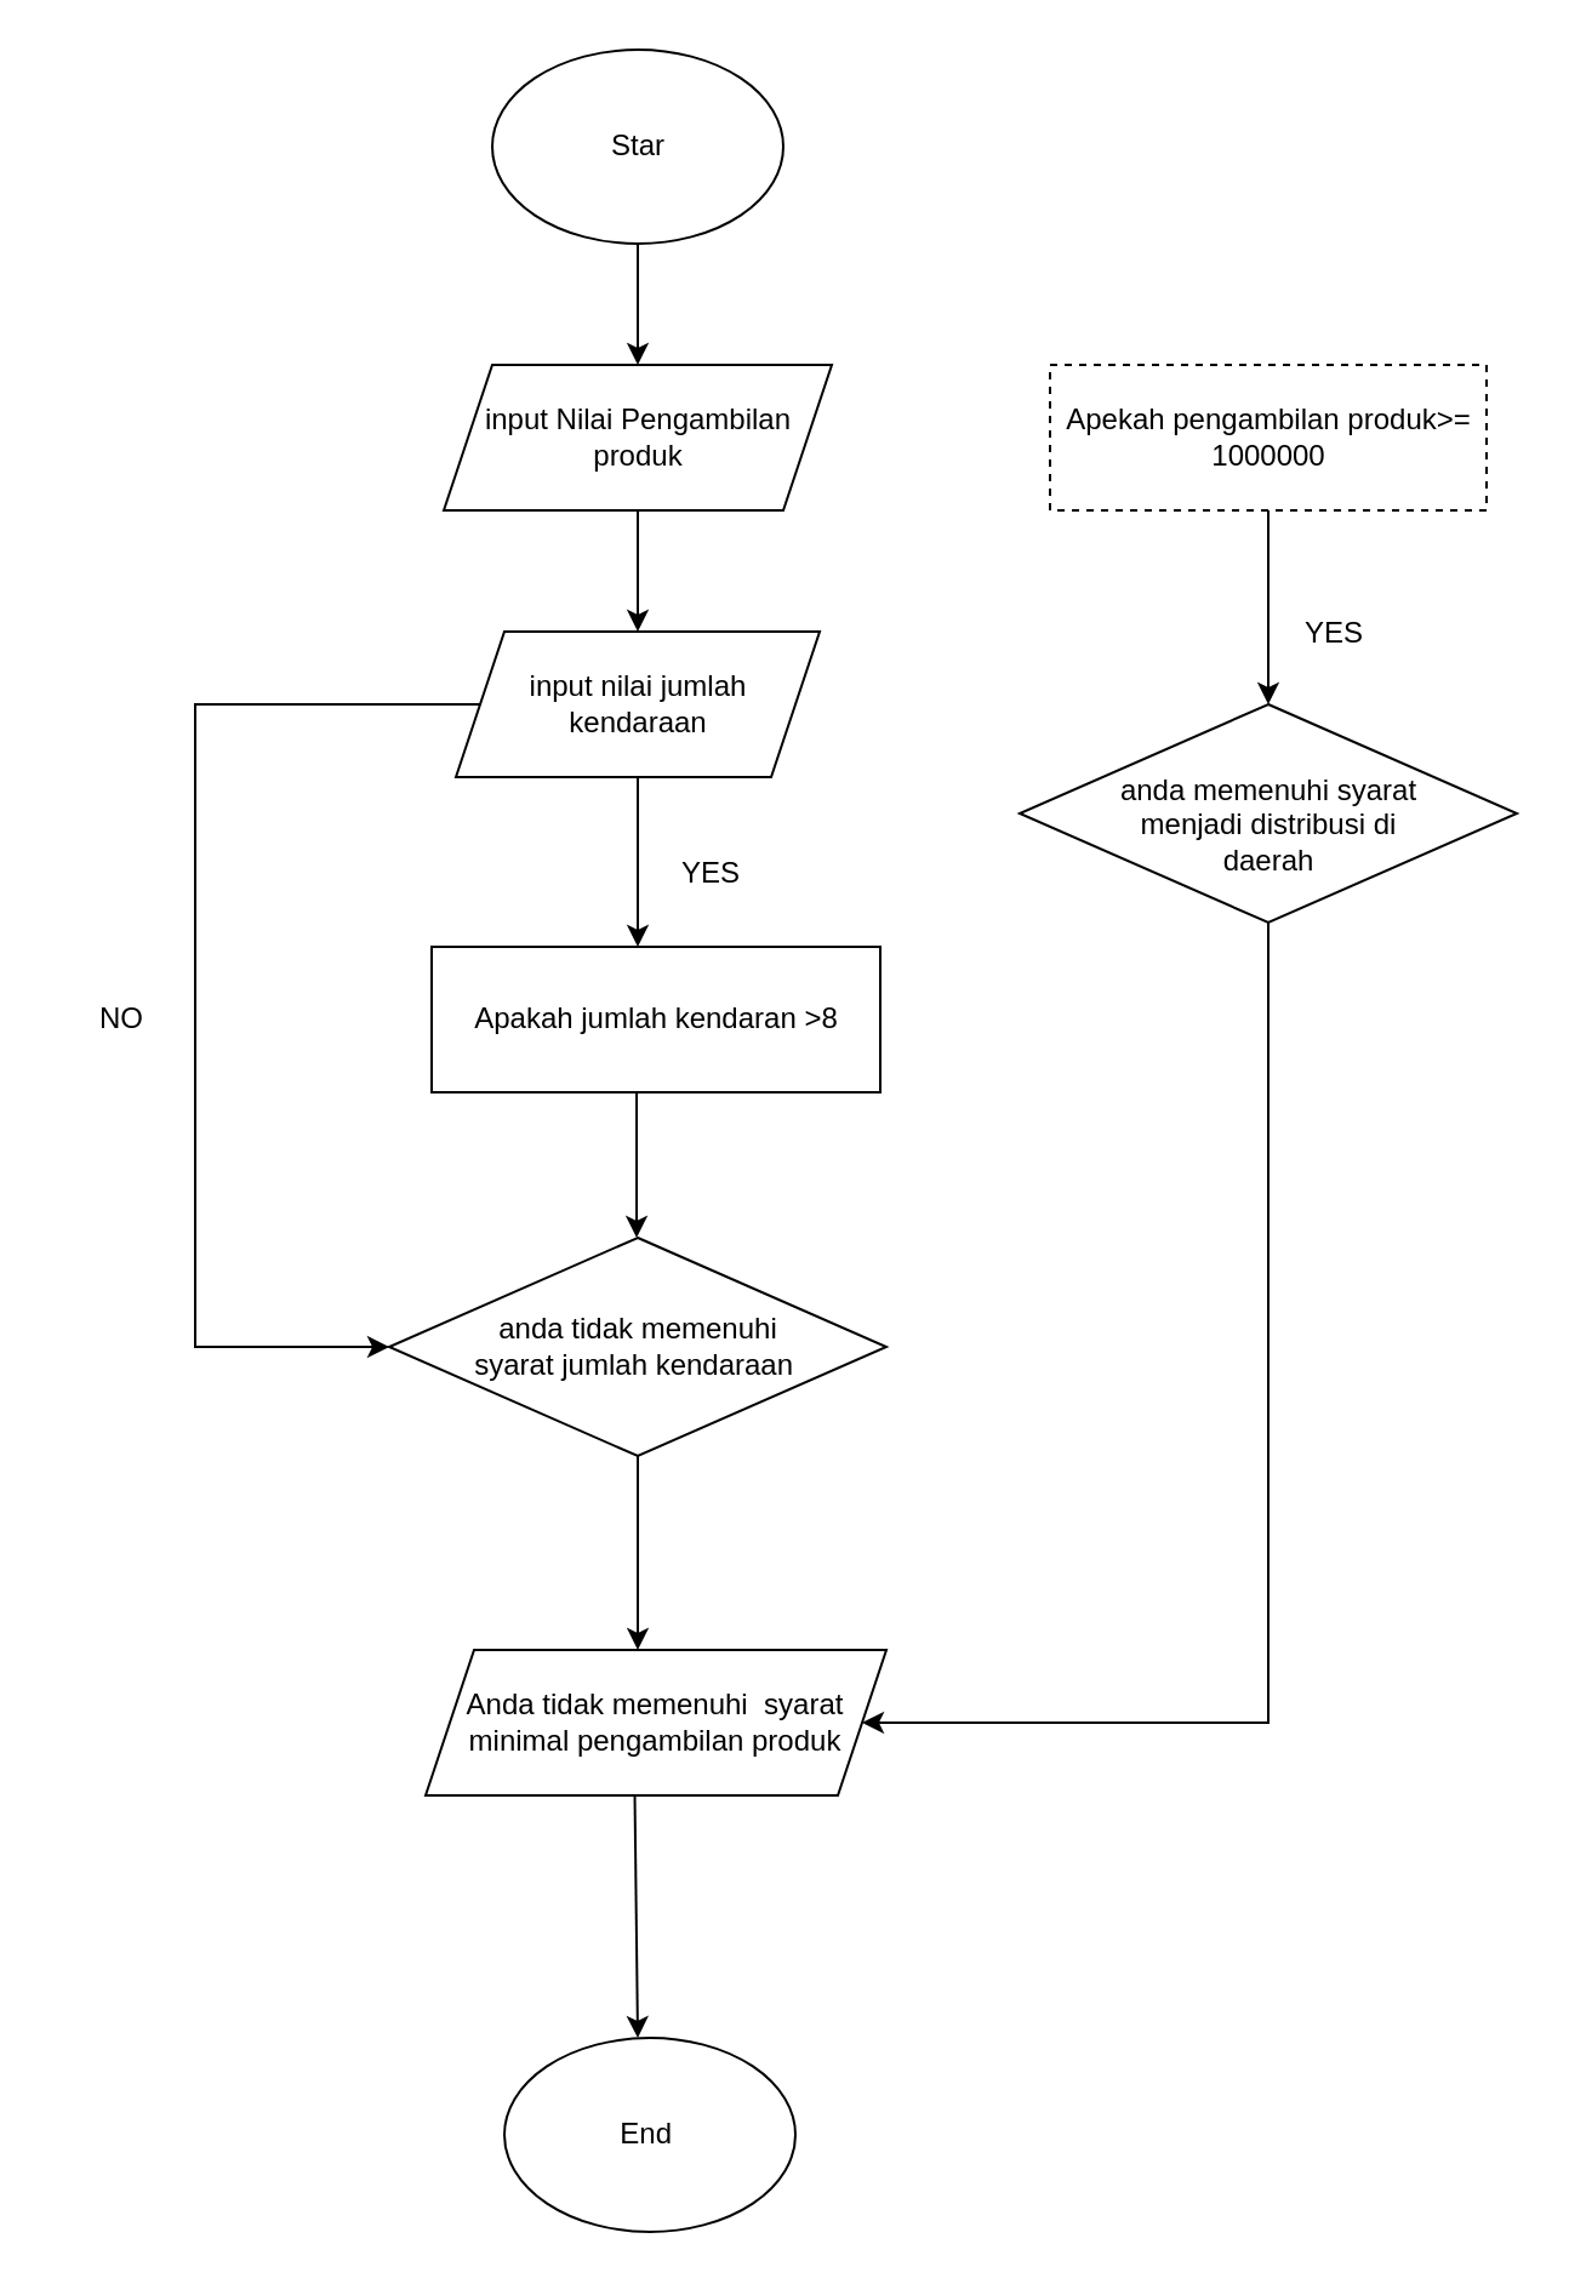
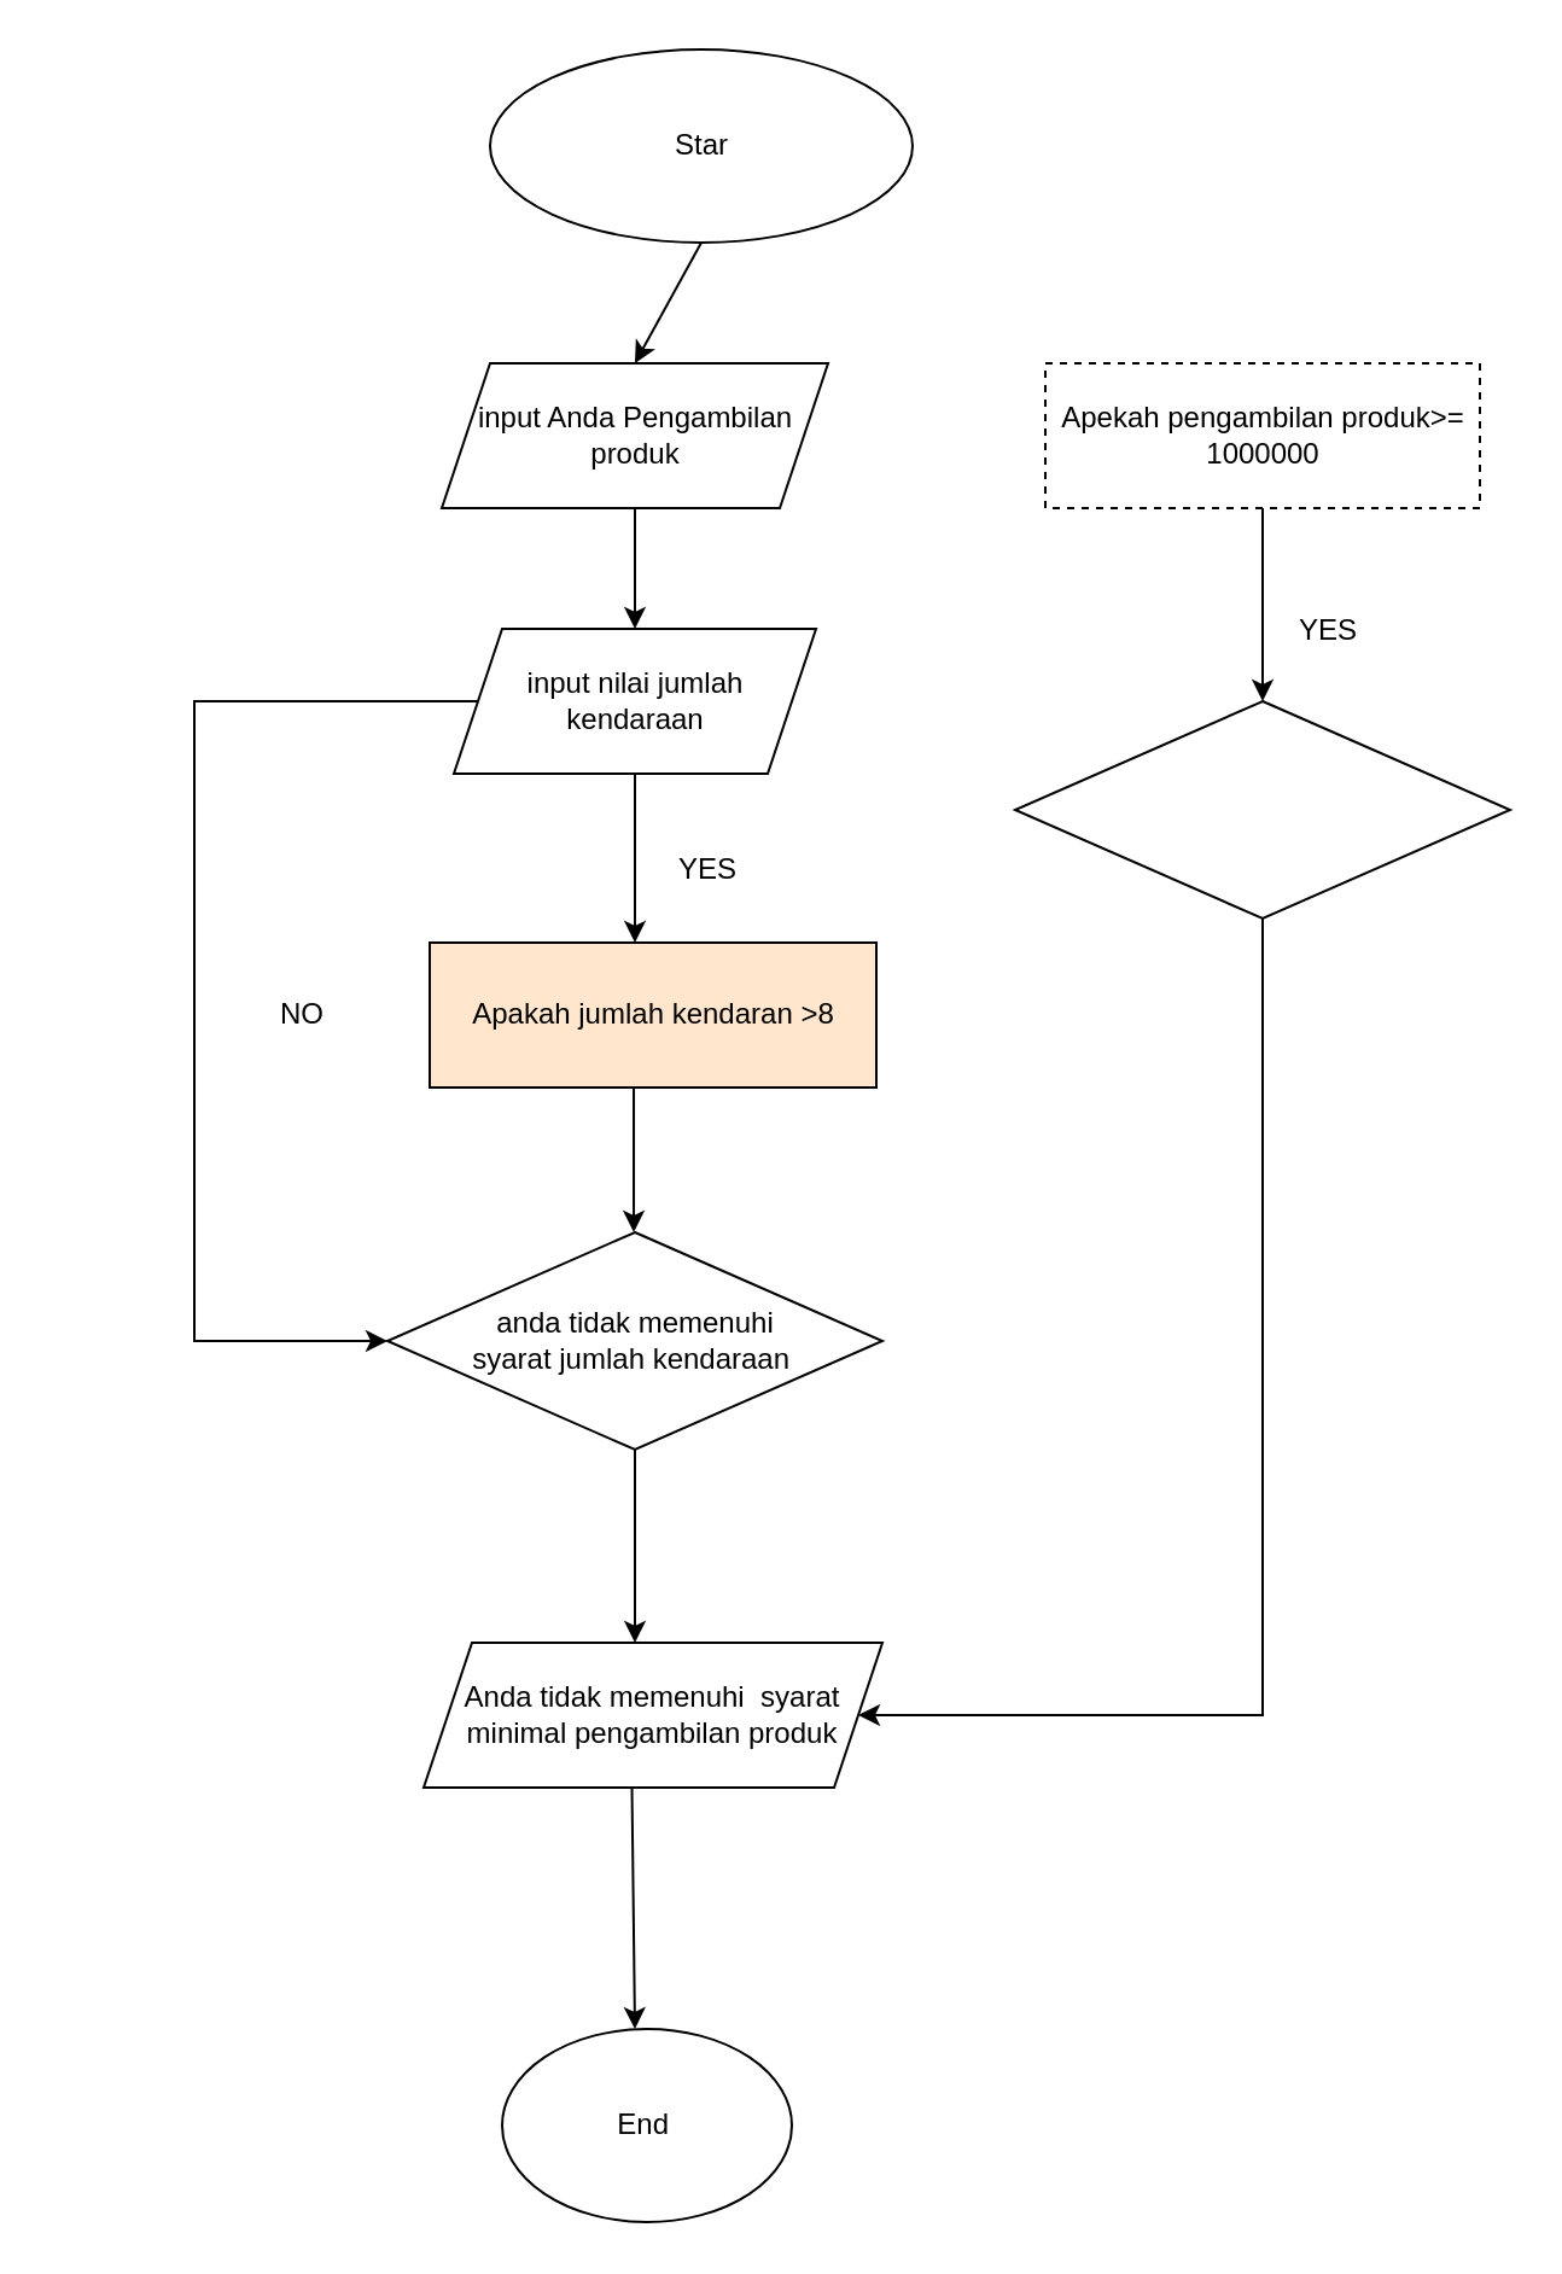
- <mxCell id="2" value="Star" style="ellipse;whiteSpace=wrap;html=1;" parent="1" vertex="1"><mxGeometry x="202.5" y="20" width="120" height="80" as="geometry" /></mxCell>
+ <mxCell id="2" value="Star" style="ellipse;whiteSpace=wrap;html=1;" parent="1" vertex="1"><mxGeometry x="202.5" y="20" width="175" height="80" as="geometry" /></mxCell>
- <mxCell id="4" value="input Nilai Pengambilan produk" style="shape=parallelogram;perimeter=parallelogramPerimeter;whiteSpace=wrap;html=1;fixedSize=1;" parent="1" vertex="1"><mxGeometry x="182.5" y="150" width="160" height="60" as="geometry" /></mxCell>
+ <mxCell id="4" value="input Anda Pengambilan produk" style="shape=parallelogram;perimeter=parallelogramPerimeter;whiteSpace=wrap;html=1;fixedSize=1;" parent="1" vertex="1"><mxGeometry x="182.5" y="150" width="160" height="60" as="geometry" /></mxCell>
- <mxCell id="22" value="anda memenuhi syarat menjadi distribusi di daerah" style="text;html=1;strokeColor=none;fillColor=none;align=center;verticalAlign=middle;whiteSpace=wrap;rounded=0;" vertex="1" parent="1"><mxGeometry x="452.5" y="325" width="140" height="30" as="geometry" /></mxCell>
- <mxCell id="15" value="NO" style="text;html=1;strokeColor=none;fillColor=none;align=center;verticalAlign=middle;whiteSpace=wrap;rounded=0;" parent="1" vertex="1"><mxGeometry x="20" y="405" width="60" height="30" as="geometry" /></mxCell>
+ <mxCell id="15" value="NO" style="text;html=1;strokeColor=none;fillColor=none;align=center;verticalAlign=middle;whiteSpace=wrap;rounded=0;" parent="1" vertex="1"><mxGeometry x="95" y="405" width="60" height="30" as="geometry" /></mxCell>
- <mxCell id="18" value="Apakah jumlah kendaran &amp;gt;8" style="rounded=0;whiteSpace=wrap;html=1;" vertex="1" parent="1"><mxGeometry x="177.5" y="390" width="185" height="60" as="geometry" /></mxCell>
+ <mxCell id="18" value="Apakah jumlah kendaran &amp;gt;8" style="rounded=0;whiteSpace=wrap;html=1;fillColor=#ffe6cc;" vertex="1" parent="1"><mxGeometry x="177.5" y="390" width="185" height="60" as="geometry" /></mxCell>
